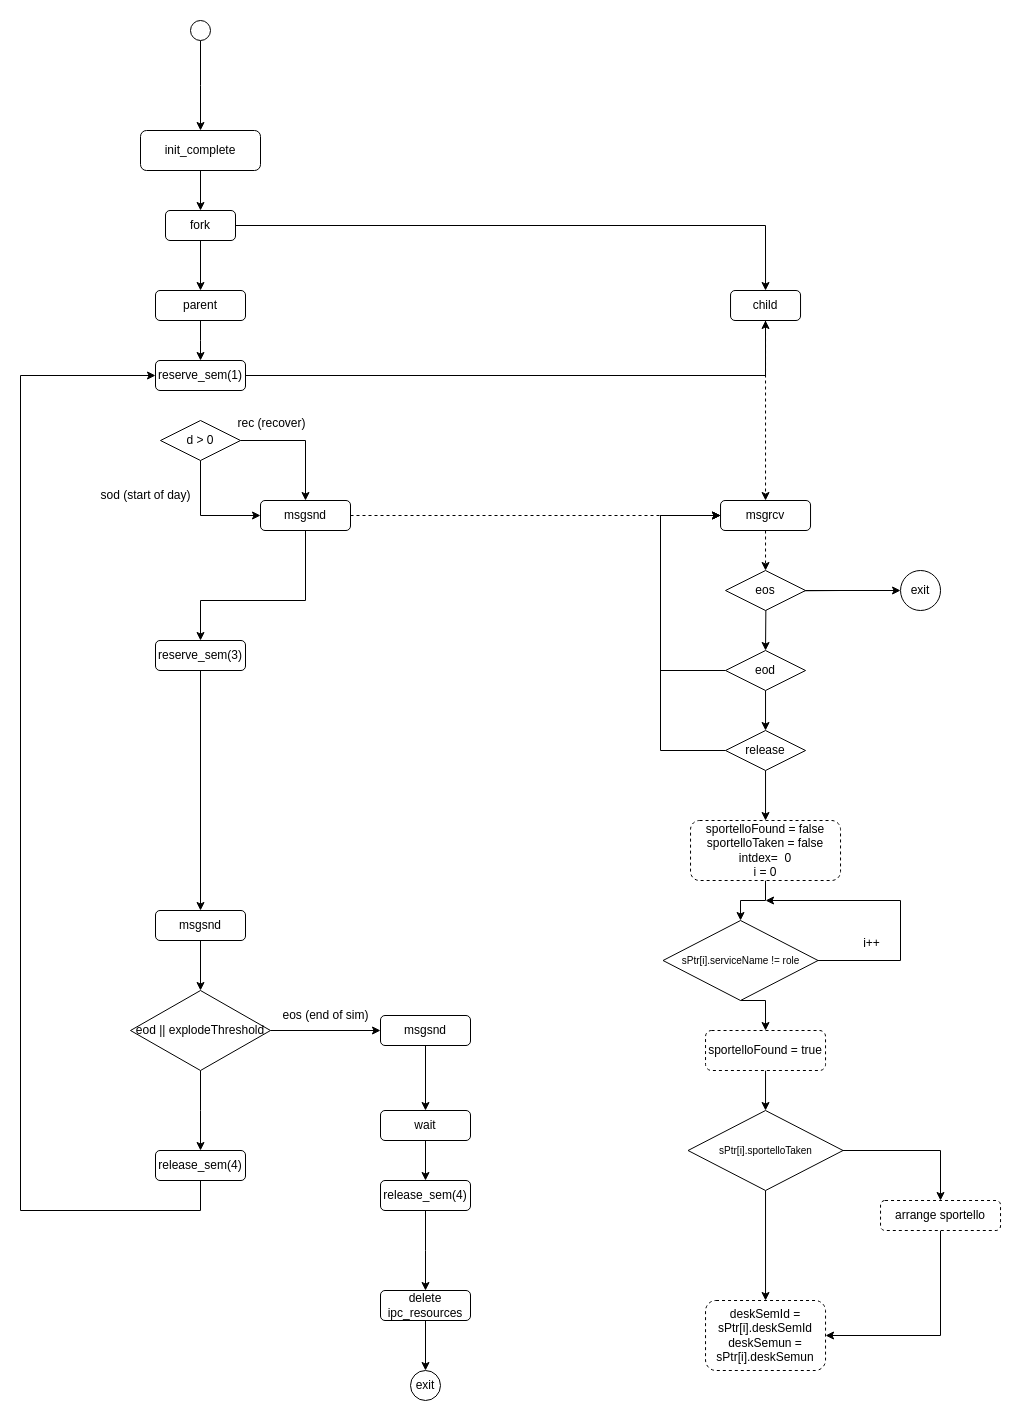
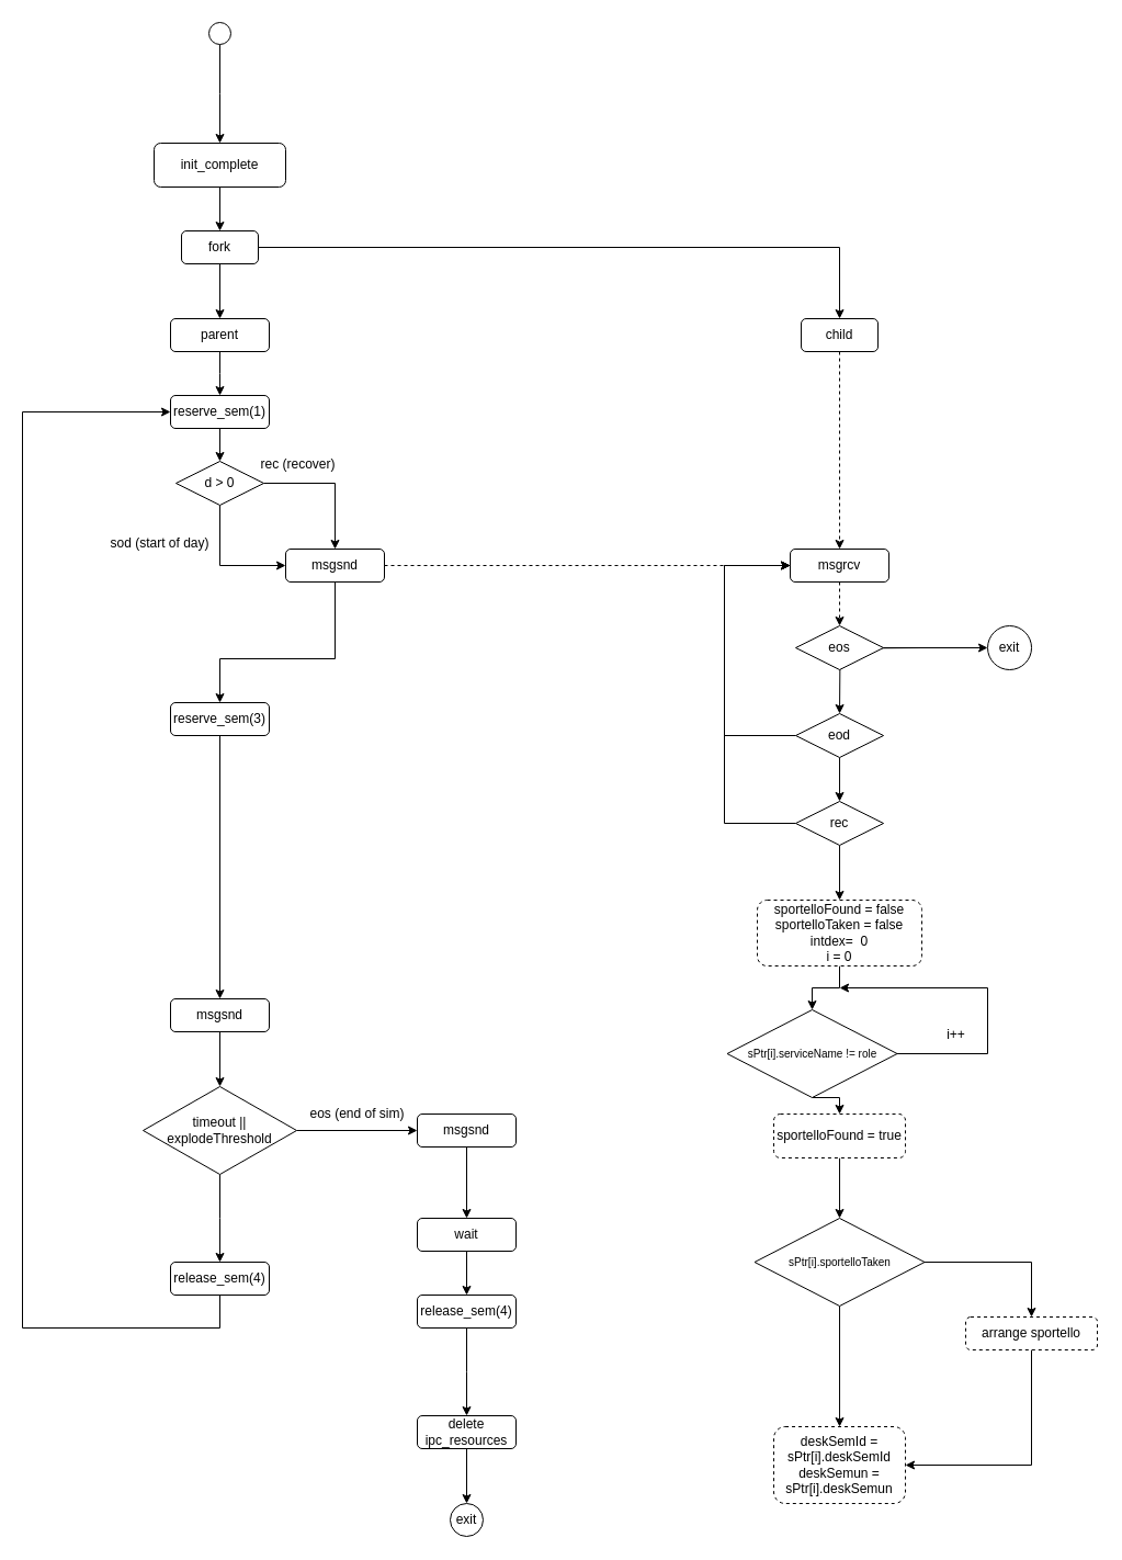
- <mxCell id="14" style="edgeStyle=orthogonalEdgeStyle;rounded=0;orthogonalLoop=1;jettySize=auto;html=1;" edge="1" parent="1" source="15" target="12"><mxGeometry relative="1" as="geometry" /></mxCell>
+ <mxCell id="14" style="edgeStyle=orthogonalEdgeStyle;rounded=0;orthogonalLoop=1;jettySize=auto;html=1;entryX=0.5;entryY=0;entryDx=0;entryDy=0;" edge="1" parent="1" source="15" target="28"><mxGeometry relative="1" as="geometry" /></mxCell>
- <mxCell id="53" value="release" style="rhombus;whiteSpace=wrap;html=1;" vertex="1" parent="1"><mxGeometry x="725.04" y="730" width="80" height="40" as="geometry" /></mxCell>
+ <mxCell id="53" value="rec" style="rhombus;whiteSpace=wrap;html=1;" vertex="1" parent="1"><mxGeometry x="725.04" y="730" width="80" height="40" as="geometry" /></mxCell>
- <mxCell id="25" value="eod || explodeThreshold" style="rhombus;whiteSpace=wrap;html=1;" vertex="1" parent="1"><mxGeometry x="130" y="990" width="140" height="80" as="geometry" /></mxCell>
+ <mxCell id="25" value="timeout || explodeThreshold" style="rhombus;whiteSpace=wrap;html=1;" vertex="1" parent="1"><mxGeometry x="130" y="990" width="140" height="80" as="geometry" /></mxCell>
- <mxCell id="64" value="sportelloFound = true" style="rounded=1;whiteSpace=wrap;html=1;dashed=1;" vertex="1" parent="1"><mxGeometry x="705.04" y="1030" width="120" height="40" as="geometry" /></mxCell>
+ <mxCell id="64" value="sportelloFound = true" style="rounded=1;whiteSpace=wrap;html=1;dashed=1;" vertex="1" parent="1"><mxGeometry x="705.04" y="1015" width="120" height="40" as="geometry" /></mxCell>
